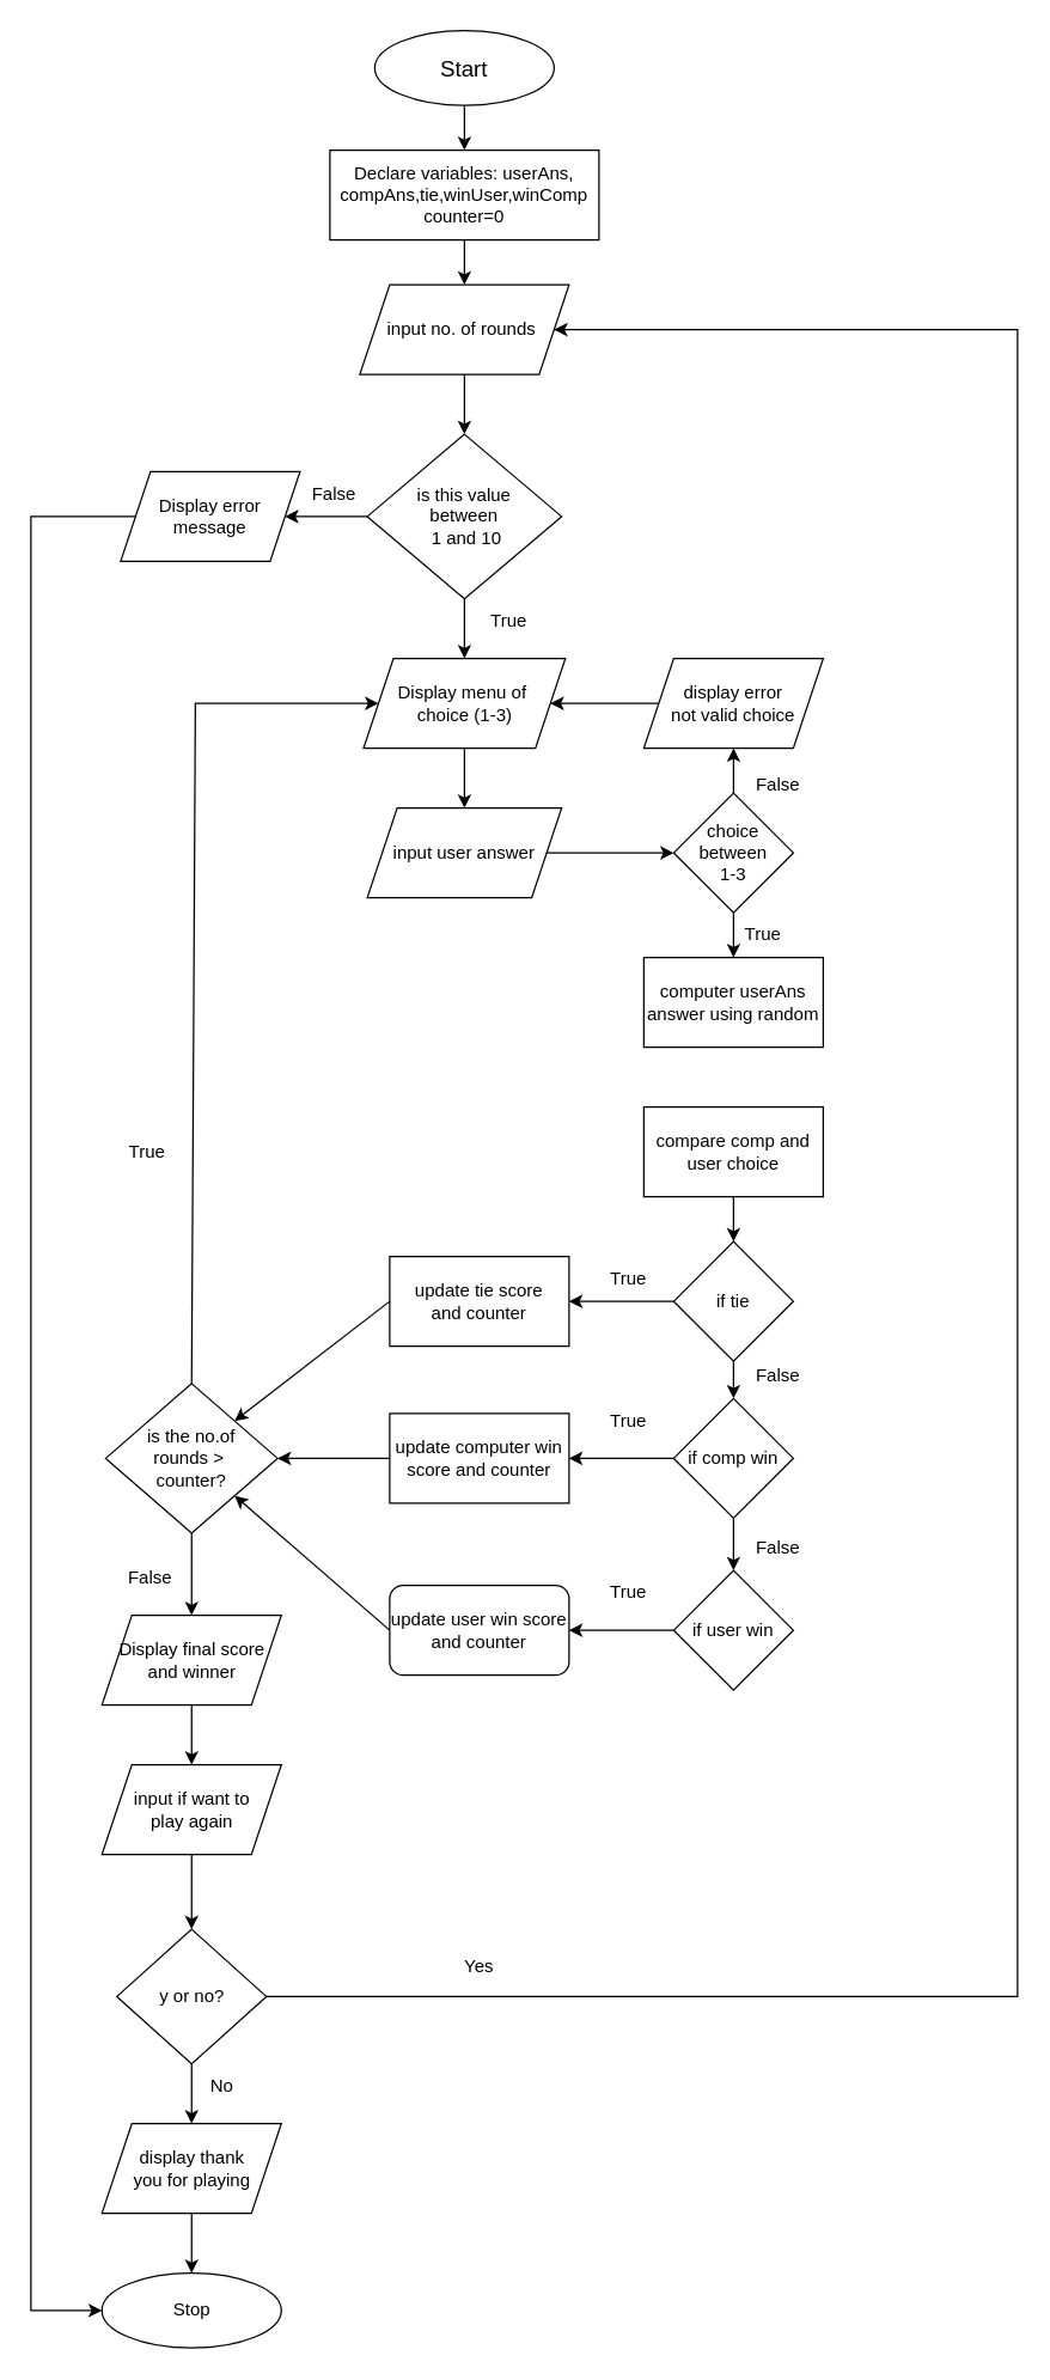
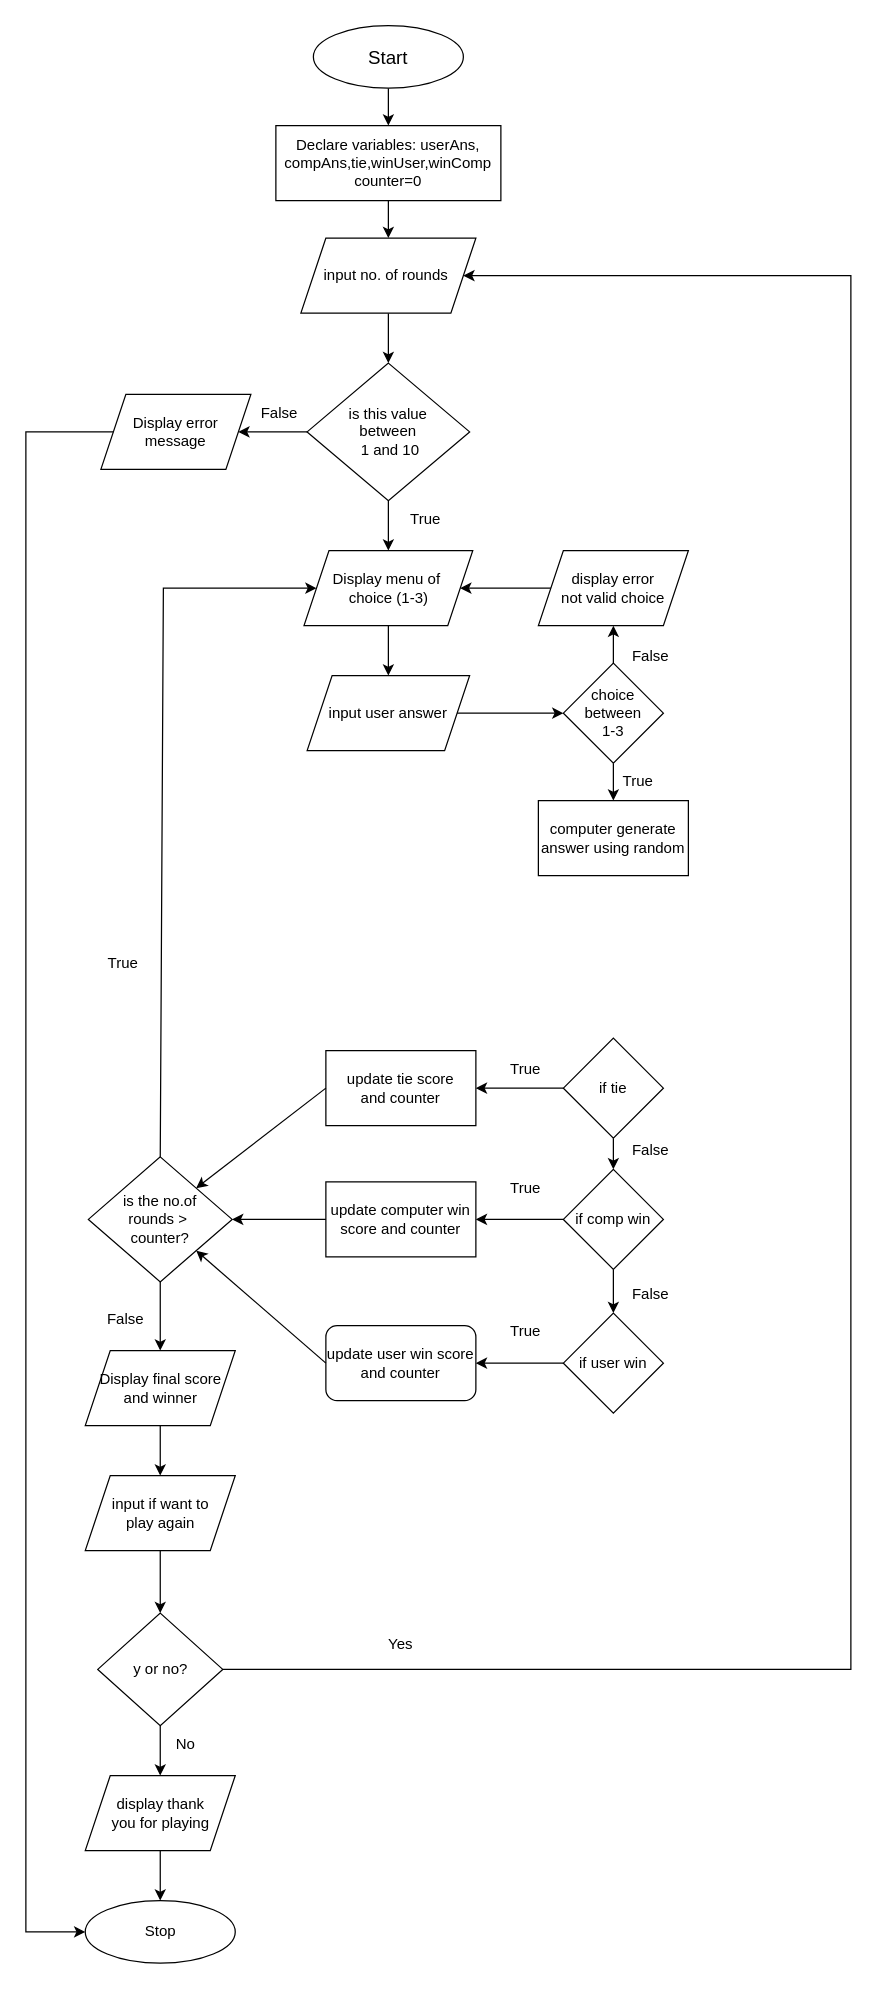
- <mxCell id="14" value="computer userAns answer using random" style="rounded=0;whiteSpace=wrap;html=1;" vertex="1" parent="1"><mxGeometry x="430" y="640" width="120" height="60" as="geometry" /></mxCell>
+ <mxCell id="14" value="computer generate answer using random" style="rounded=0;whiteSpace=wrap;html=1;" vertex="1" parent="1"><mxGeometry x="430" y="640" width="120" height="60" as="geometry" /></mxCell>
- <mxCell id="29" value="compare comp and user choice" style="rounded=0;whiteSpace=wrap;html=1;" vertex="1" parent="1"><mxGeometry x="430" y="740" width="120" height="60" as="geometry" /></mxCell>
- <mxCell id="28" value="" style="edgeStyle=orthogonalEdgeStyle;rounded=0;orthogonalLoop=1;jettySize=auto;html=1;" edge="1" parent="1" source="29" target="37"><mxGeometry relative="1" as="geometry" /></mxCell>
